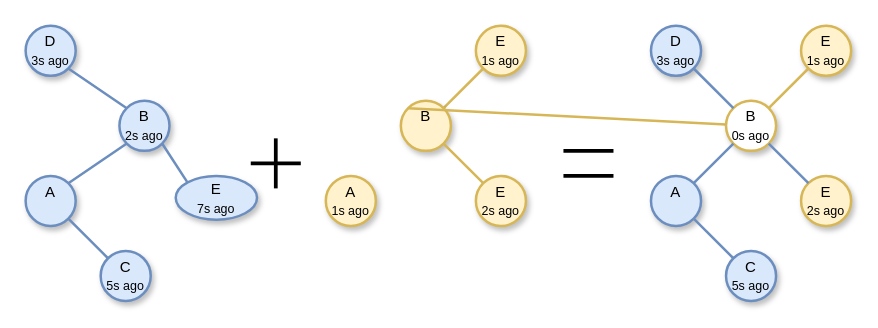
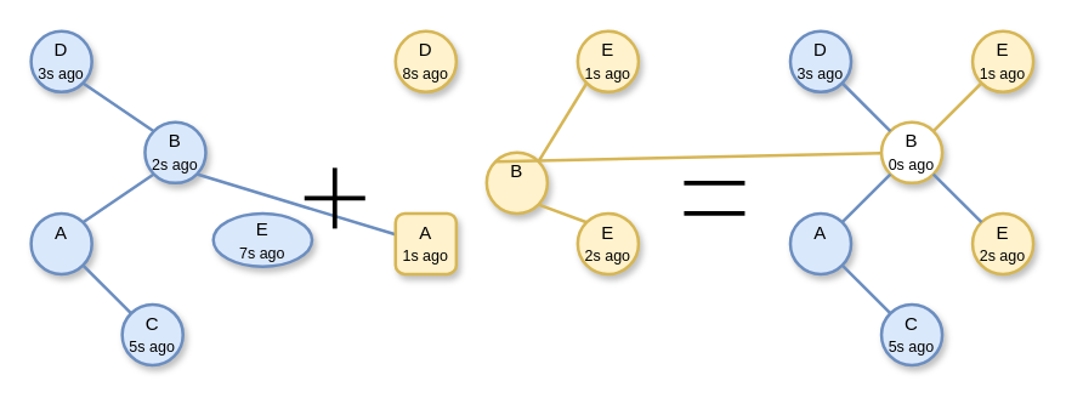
+ <mxCell id="15" value="&lt;div&gt;D&lt;/div&gt;&lt;div&gt;&lt;font style=&quot;font-size: 10px&quot;&gt;8s ago&lt;/font&gt;&lt;/div&gt;" style="ellipse;whiteSpace=wrap;html=1;aspect=fixed;fillColor=#fff2cc;strokeColor=#d6b656;strokeWidth=2;shadow=1;" parent="1" vertex="1"><mxGeometry x="260" y="20" width="40" height="40" as="geometry" /></mxCell>
- <mxCell id="14" value="B&lt;br&gt;&lt;div&gt;&lt;font style=&quot;font-size: 10px&quot;&gt;&lt;br&gt;&lt;/font&gt;&lt;/div&gt;" style="ellipse;whiteSpace=wrap;html=1;aspect=fixed;fillColor=#fff2cc;strokeColor=#d6b656;strokeWidth=2;shadow=1;" parent="1" vertex="1"><mxGeometry x="320" y="80" width="40" height="40" as="geometry" /></mxCell>
+ <mxCell id="14" value="B&lt;br&gt;&lt;div&gt;&lt;font style=&quot;font-size: 10px&quot;&gt;&lt;br&gt;&lt;/font&gt;&lt;/div&gt;" style="ellipse;whiteSpace=wrap;html=1;aspect=fixed;fillColor=#fff2cc;strokeColor=#d6b656;strokeWidth=2;shadow=1;" parent="1" vertex="1"><mxGeometry x="320" y="100" width="40" height="40" as="geometry" /></mxCell>
- <mxCell id="10" value="" style="endArrow=none;html=1;rounded=0;exitX=1;exitY=1;exitDx=0;exitDy=0;entryX=0;entryY=0;entryDx=0;entryDy=0;strokeWidth=2;fillColor=#dae8fc;strokeColor=#6c8ebf;" parent="1" source="4" target="7" edge="1"><mxGeometry width="50" height="50" relative="1" as="geometry"><mxPoint x="200" y="290" as="sourcePoint" /><mxPoint x="250" y="240" as="targetPoint" /></mxGeometry></mxCell>
+ <mxCell id="10" value="" style="endArrow=none;html=1;rounded=0;exitX=1;exitY=1;exitDx=0;exitDy=0;strokeWidth=2;fillColor=#dae8fc;strokeColor=#6c8ebf;" parent="1" source="4" target="13" edge="1"><mxGeometry width="50" height="50" relative="1" as="geometry"><mxPoint x="200" y="290" as="sourcePoint" /><mxPoint x="250" y="240" as="targetPoint" /></mxGeometry></mxCell>
- <mxCell id="13" value="&lt;div&gt;A&lt;/div&gt;&lt;font style=&quot;font-size: 10px&quot;&gt;1s ago&lt;/font&gt;" style="ellipse;whiteSpace=wrap;html=1;aspect=fixed;fillColor=#fff2cc;strokeColor=#d6b656;strokeWidth=2;shadow=1;" parent="1" vertex="1"><mxGeometry x="260" y="140" width="40" height="40" as="geometry" /></mxCell>
+ <mxCell id="13" value="&lt;div&gt;A&lt;/div&gt;&lt;font style=&quot;font-size: 10px&quot;&gt;1s ago&lt;/font&gt;" style="whiteSpace=wrap;html=1;aspect=fixed;fillColor=#fff2cc;strokeColor=#d6b656;strokeWidth=2;shadow=1;rounded=1;" parent="1" vertex="1"><mxGeometry x="260" y="140" width="40" height="40" as="geometry" /></mxCell>
